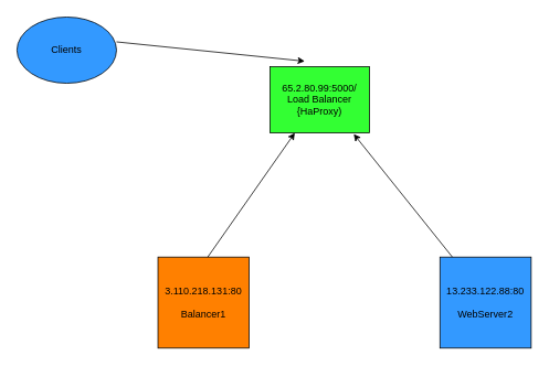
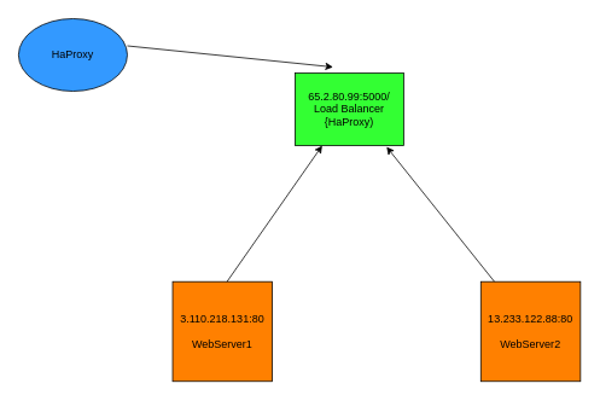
- <mxCell id="2" value="Clients" style="ellipse;whiteSpace=wrap;html=1;fillColor=#3399FF;" vertex="1" parent="1"><mxGeometry x="20" y="20" width="120" height="80" as="geometry" /></mxCell>
+ <mxCell id="2" value="HaProxy" style="ellipse;whiteSpace=wrap;html=1;fillColor=#3399FF;" vertex="1" parent="1"><mxGeometry x="20" y="20" width="120" height="80" as="geometry" /></mxCell>
- <mxCell id="4" value="3.110.218.131:80&lt;br&gt;&lt;br&gt;Balancer1" style="whiteSpace=wrap;html=1;aspect=fixed;fillColor=#FF8000;" vertex="1" parent="1"><mxGeometry x="190" y="310" width="110" height="110" as="geometry" /></mxCell>
+ <mxCell id="4" value="3.110.218.131:80&lt;br&gt;&lt;br&gt;WebServer1" style="whiteSpace=wrap;html=1;aspect=fixed;fillColor=#FF8000;" vertex="1" parent="1"><mxGeometry x="190" y="310" width="110" height="110" as="geometry" /></mxCell>
- <mxCell id="5" value="13.233.122.88:80&lt;br&gt;&lt;br&gt;WebServer2" style="whiteSpace=wrap;html=1;aspect=fixed;fillColor=#3399ff;" vertex="1" parent="1"><mxGeometry x="530" y="310" width="110" height="110" as="geometry" /></mxCell>
+ <mxCell id="5" value="13.233.122.88:80&lt;br&gt;&lt;br&gt;WebServer2" style="whiteSpace=wrap;html=1;aspect=fixed;fillColor=#FF8000;" vertex="1" parent="1"><mxGeometry x="530" y="310" width="110" height="110" as="geometry" /></mxCell>
